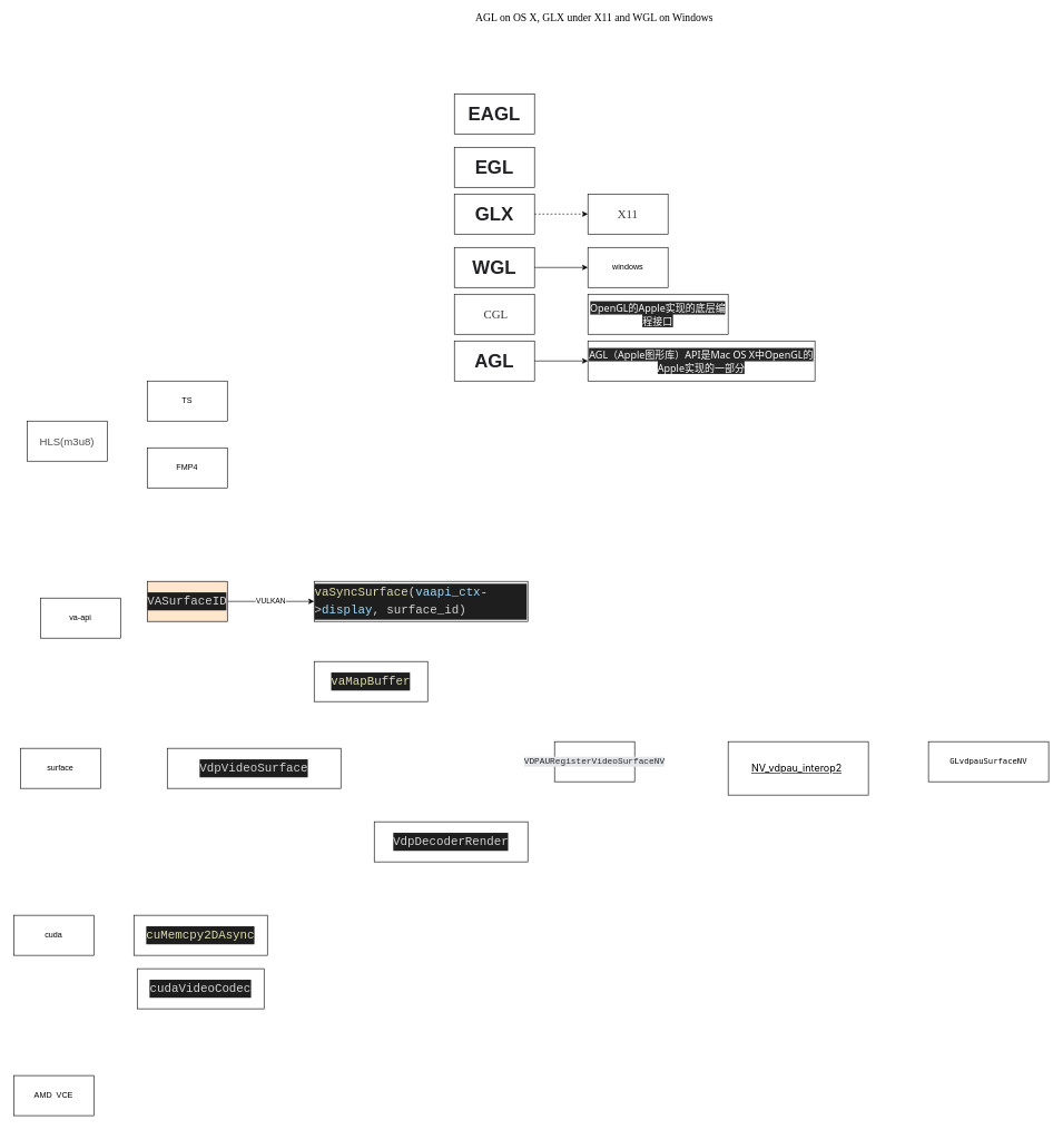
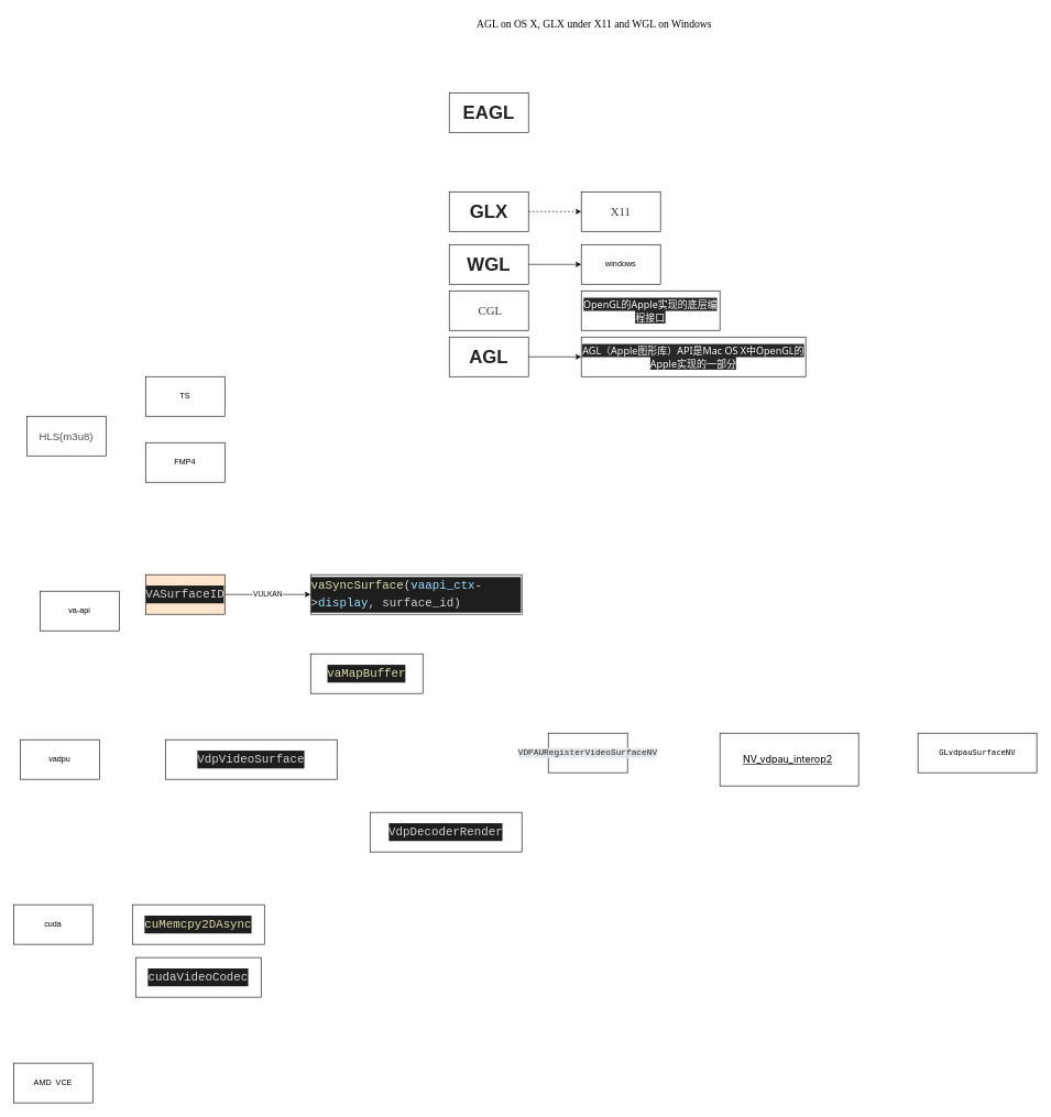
- <mxCell id="32" value="&lt;span style=&quot;font-style: normal; font-variant-caps: normal; font-weight: 400; letter-spacing: normal; text-align: start; text-indent: 0px; text-transform: none; word-spacing: 0px; -webkit-text-stroke-width: 0px; text-decoration: none; color: rgb(0, 0, 0); font-family: &amp;quot;PingFang SC&amp;quot;; font-size: medium; font-variant-ligatures: normal; orphans: 2; widows: 2; text-decoration-thickness: initial; float: none; display: inline !important;&quot;&gt;AGL on OS X, GLX under X11 and WGL on Windows&lt;/span&gt;" style="text;whiteSpace=wrap;html=1;" vertex="1" parent="1"><mxGeometry x="710" y="10" width="410" height="30" as="geometry" /></mxCell>
+ <mxCell id="32" value="&lt;span style=&quot;font-style: normal; font-variant-caps: normal; font-weight: 400; letter-spacing: normal; text-align: start; text-indent: 0px; text-transform: none; word-spacing: 0px; -webkit-text-stroke-width: 0px; text-decoration: none; color: rgb(0, 0, 0); font-family: &amp;quot;PingFang SC&amp;quot;; font-size: medium; font-variant-ligatures: normal; orphans: 2; widows: 2; text-decoration-thickness: initial; float: none; display: inline !important;&quot;&gt;AGL on OS X, GLX under X11 and WGL on Windows&lt;/span&gt;" style="text;whiteSpace=wrap;html=1;" vertex="1" parent="1"><mxGeometry x="720" y="20" width="410" height="30" as="geometry" /></mxCell>
- <mxCell id="19" value="&lt;h1 style=&quot;text-align: start; box-sizing: border-box; outline: 0px; margin: 0px; padding: 0px; font-family: &amp;quot;PingFang SC&amp;quot;, &amp;quot;Microsoft YaHei&amp;quot;, SimHei, Arial, SimSun; font-size: 28px; overflow-wrap: break-word; color: rgb(34, 34, 38); word-break: break-all; font-variant-ligatures: common-ligatures; orphans: 2; widows: 2; background-color: rgb(255, 255, 255); text-decoration-thickness: initial;&quot; id=&quot;articleContentId&quot; class=&quot;title-article&quot;&gt;EGL&lt;/h1&gt;" style="whiteSpace=wrap;html=1;" vertex="1" parent="1"><mxGeometry x="680" y="220" width="120" height="60" as="geometry" /></mxCell>
- <mxCell id="10" value="surface&lt;br&gt;" style="whiteSpace=wrap;html=1;" vertex="1" parent="1"><mxGeometry x="30" y="1120" width="120" height="60" as="geometry" /></mxCell>
+ <mxCell id="10" value="vadpu&lt;br&gt;" style="whiteSpace=wrap;html=1;" vertex="1" parent="1"><mxGeometry x="30" y="1120" width="120" height="60" as="geometry" /></mxCell>
